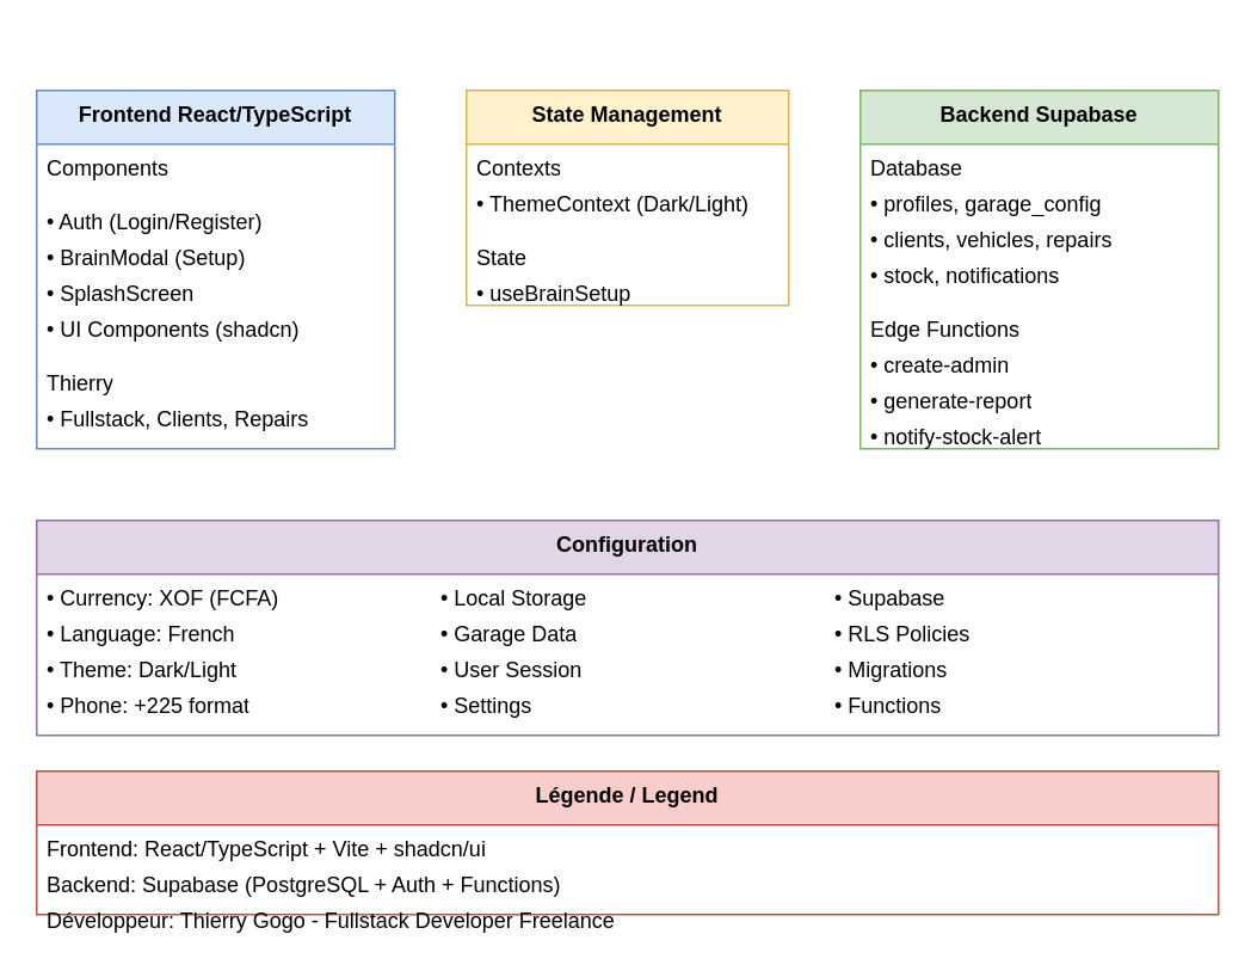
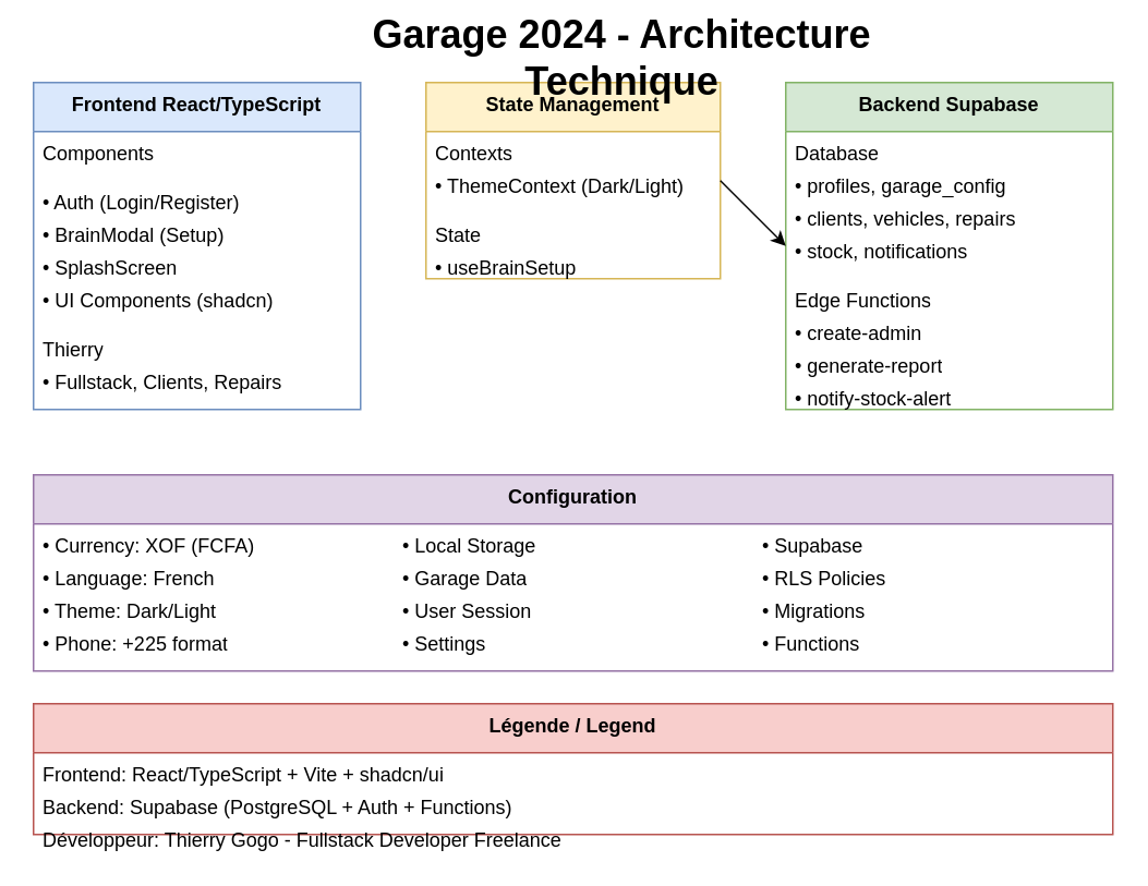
+ <mxCell id="38" value="Garage 2024 - Architecture Technique" style="text;html=1;strokeColor=none;fillColor=none;align=center;verticalAlign=middle;whiteSpace=wrap;rounded=0;fontSize=24;fontStyle=1;" vertex="1" parent="1"><mxGeometry x="180" y="20" width="400" height="30" as="geometry" /></mxCell>
+ <mxCell id="24" value="" style="endArrow=classic;html=1;rounded=0;exitX=1;exitY=0.5;exitDx=0;exitDy=0;entryX=0;entryY=0.5;entryDx=0;entryDy=0;" edge="1" parent="1" source="10" target="15"><mxGeometry width="50" height="50" relative="1" as="geometry"><mxPoint x="440" y="110" as="sourcePoint" /><mxPoint x="480" y="150" as="targetPoint" /></mxGeometry></mxCell>
